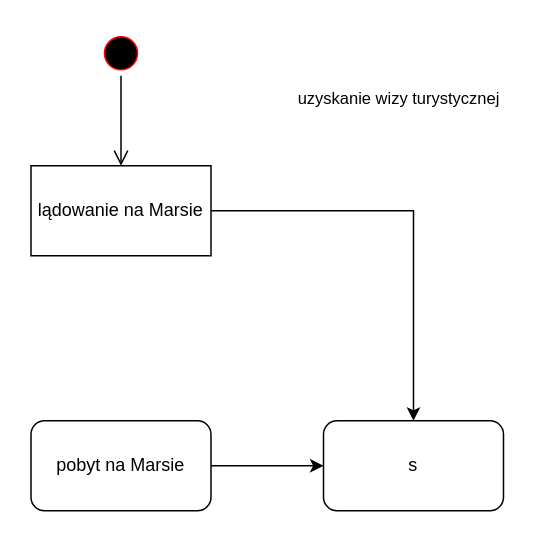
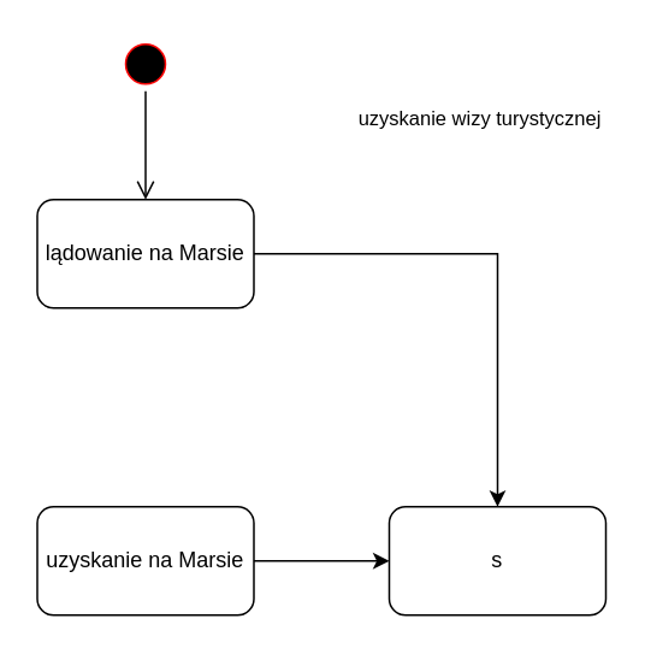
- <mxCell id="5" value="lądowanie na Marsie" style="whiteSpace=wrap;html=1;rounded=0;" vertex="1" parent="1"><mxGeometry x="20" y="110" width="120" height="60" as="geometry" /></mxCell>
+ <mxCell id="5" value="lądowanie na Marsie" style="rounded=1;whiteSpace=wrap;html=1;" vertex="1" parent="1"><mxGeometry x="20" y="110" width="120" height="60" as="geometry" /></mxCell>
- <mxCell id="7" value="pobyt na Marsie" style="rounded=1;whiteSpace=wrap;html=1;" vertex="1" parent="1"><mxGeometry x="20" y="280" width="120" height="60" as="geometry" /></mxCell>
+ <mxCell id="7" value="uzyskanie na Marsie" style="rounded=1;whiteSpace=wrap;html=1;" vertex="1" parent="1"><mxGeometry x="20" y="280" width="120" height="60" as="geometry" /></mxCell>
